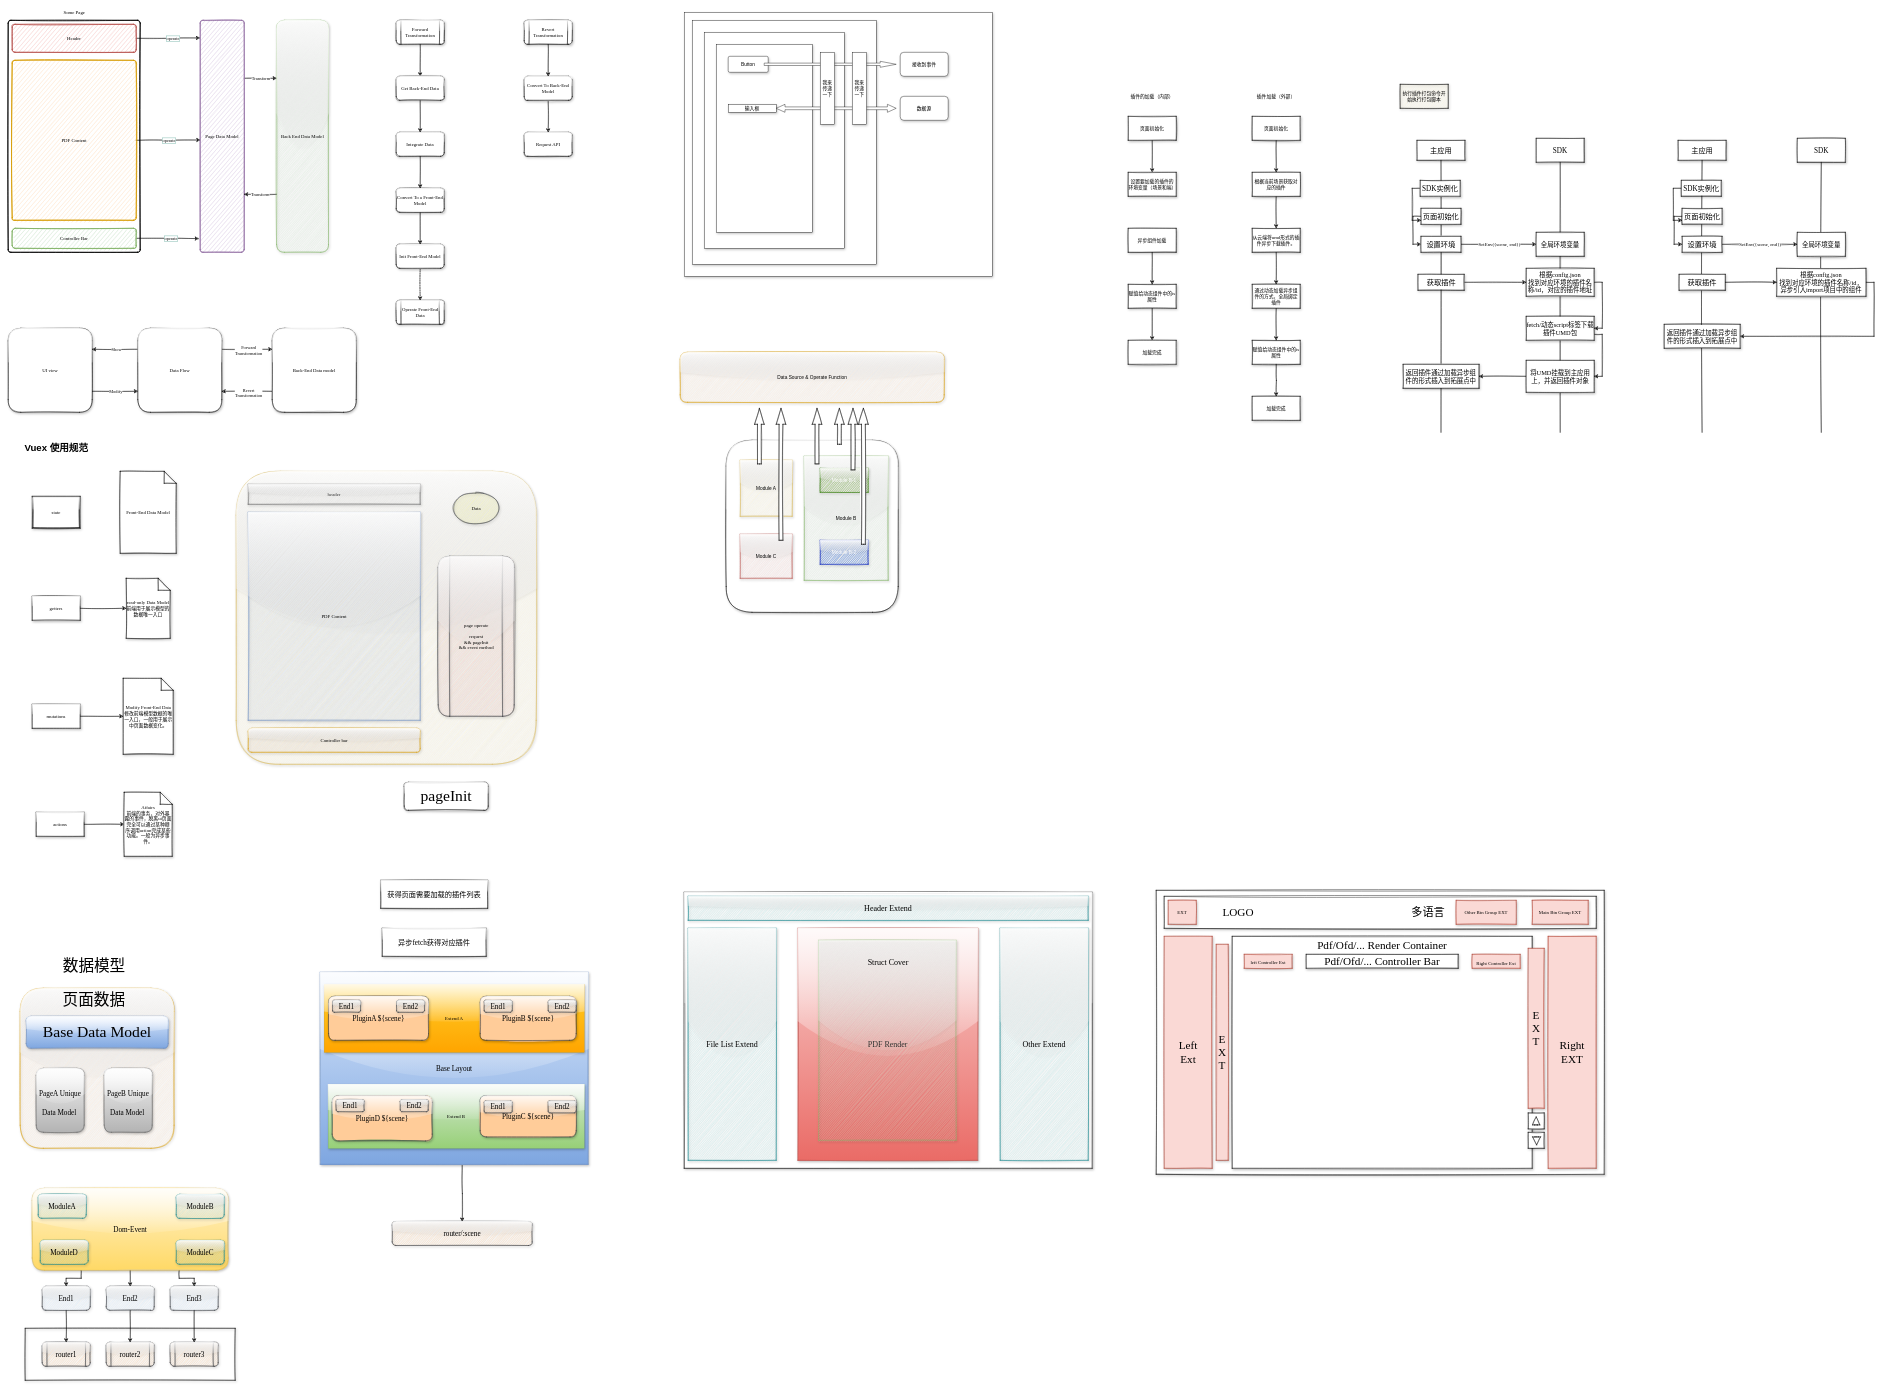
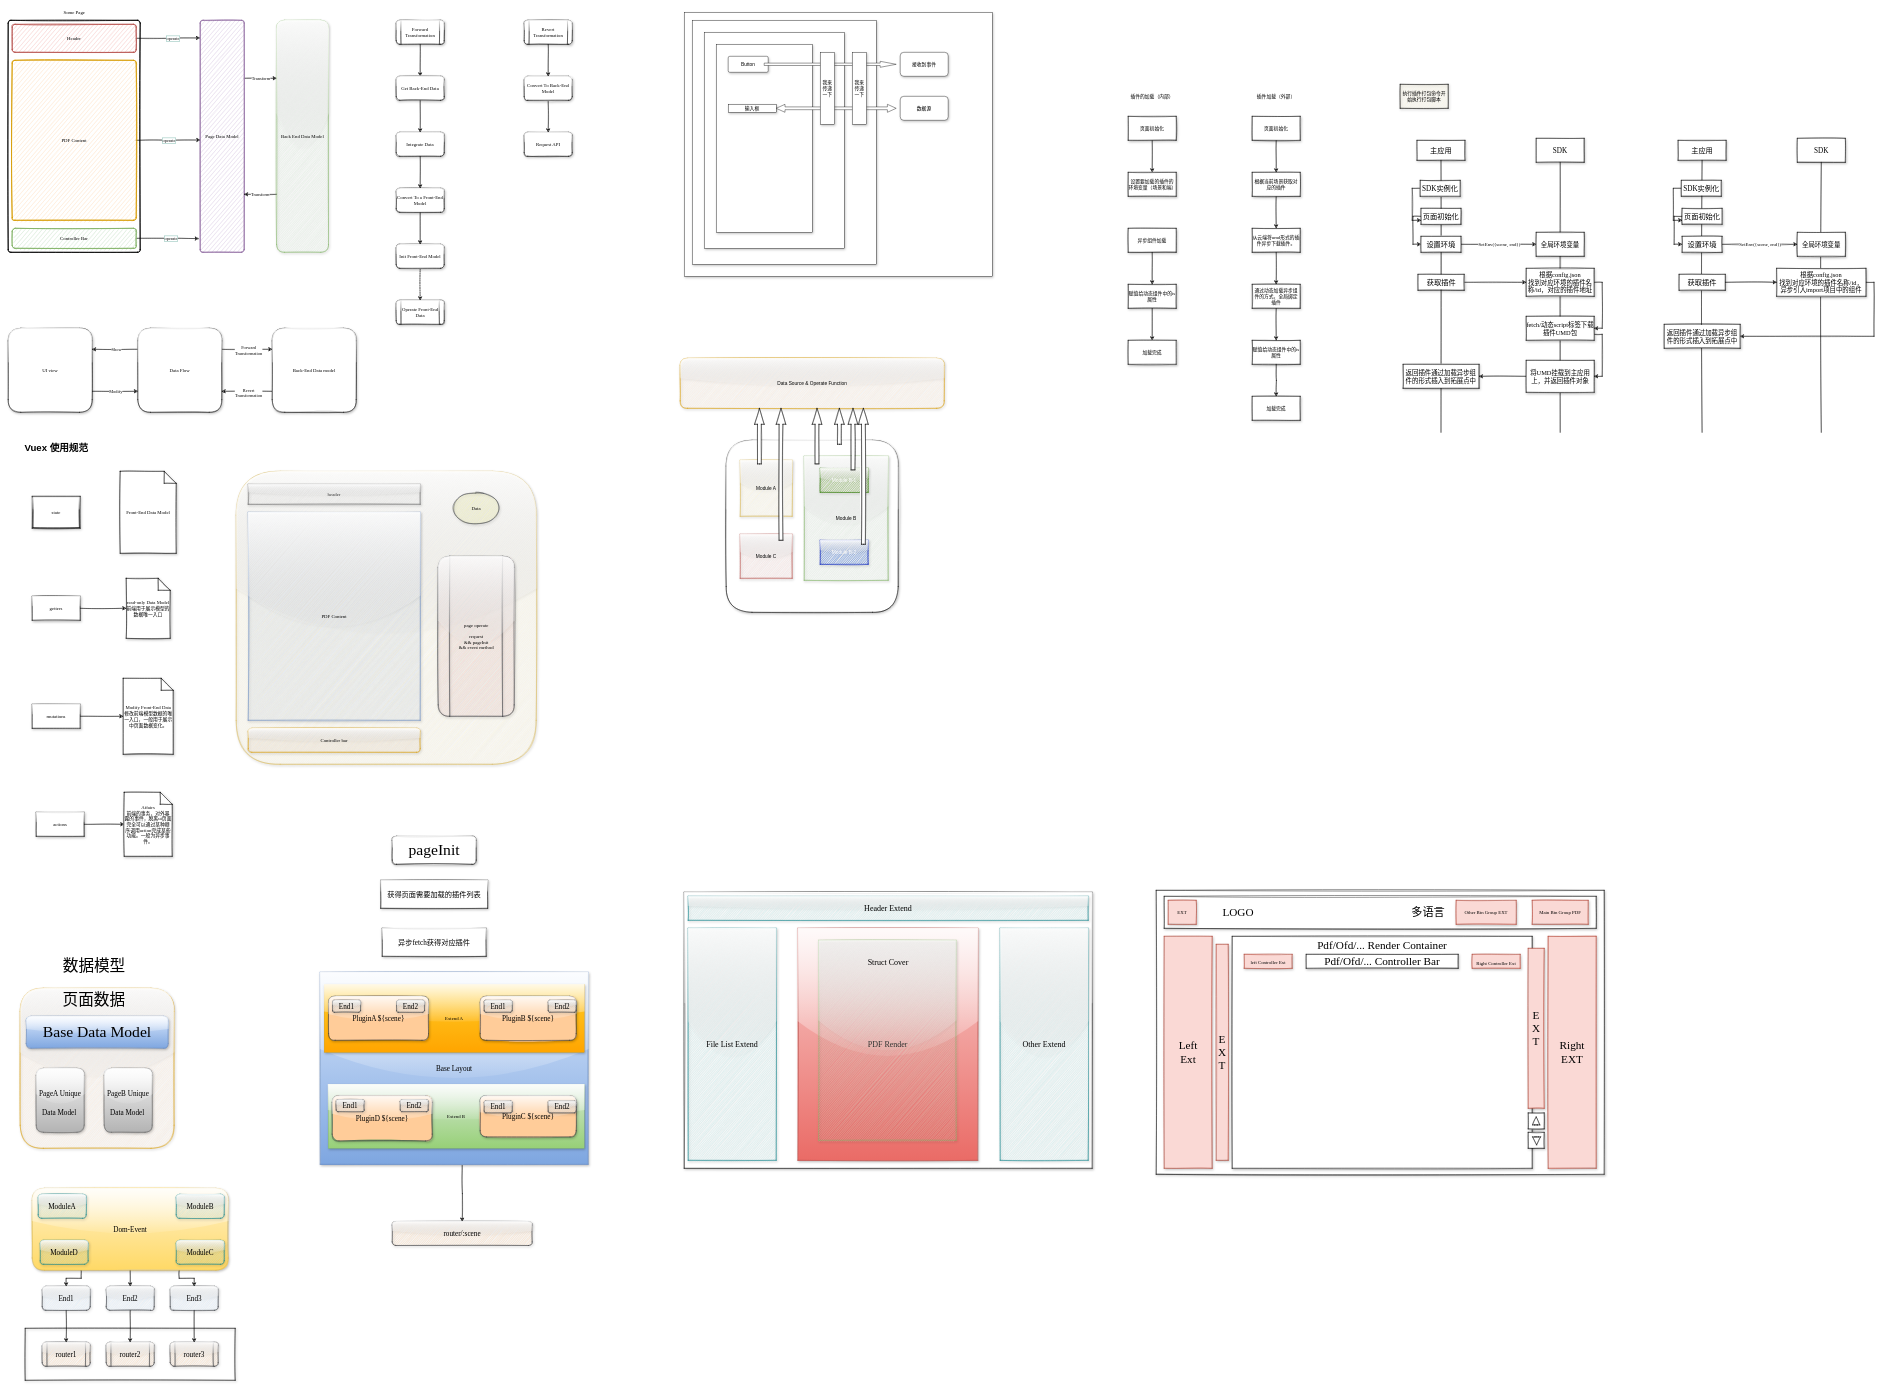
- <mxCell id="105" value="Data Source &amp;amp; Operate Function" style="rounded=1;whiteSpace=wrap;html=1;shadow=1;glass=1;sketch=1;fillColor=#ffe6cc;strokeColor=#d79b00;" parent="1" vertex="1"><mxGeometry x="1700" y="880" width="660" height="125" as="geometry" /></mxCell>
+ <mxCell id="105" value="Data Source &amp;amp; Operate Function" style="rounded=1;whiteSpace=wrap;html=1;shadow=1;glass=1;sketch=1;fillColor=#ffe6cc;strokeColor=#d79b00;" parent="1" vertex="1"><mxGeometry x="1700" y="895" width="660" height="125" as="geometry" /></mxCell>
- <mxCell id="70" value="pageInit" style="rounded=1;whiteSpace=wrap;html=1;shadow=1;glass=1;sketch=1;fontFamily=Comic Sans MS;fontSize=39;" parent="1" vertex="1"><mxGeometry x="1010" y="1955" width="210" height="70" as="geometry" /></mxCell>
+ <mxCell id="70" value="pageInit" style="rounded=1;whiteSpace=wrap;html=1;shadow=1;glass=1;sketch=1;fontFamily=Comic Sans MS;fontSize=39;" parent="1" vertex="1"><mxGeometry x="980" y="2090" width="210" height="70" as="geometry" /></mxCell>
- <mxCell id="165" value="Main Btn Group EXT" style="rounded=0;whiteSpace=wrap;html=1;shadow=1;sketch=1;fontFamily=Comic Sans MS;fillColor=#fad9d5;strokeColor=#ae4132;fillStyle=solid;" vertex="1" parent="1"><mxGeometry x="3830" y="2250" width="140" height="60" as="geometry" /></mxCell>
+ <mxCell id="165" value="Main Btn Group PDF" style="rounded=0;whiteSpace=wrap;html=1;shadow=1;sketch=1;fontFamily=Comic Sans MS;fillColor=#fad9d5;strokeColor=#ae4132;fillStyle=solid;" vertex="1" parent="1"><mxGeometry x="3830" y="2250" width="140" height="60" as="geometry" /></mxCell>
